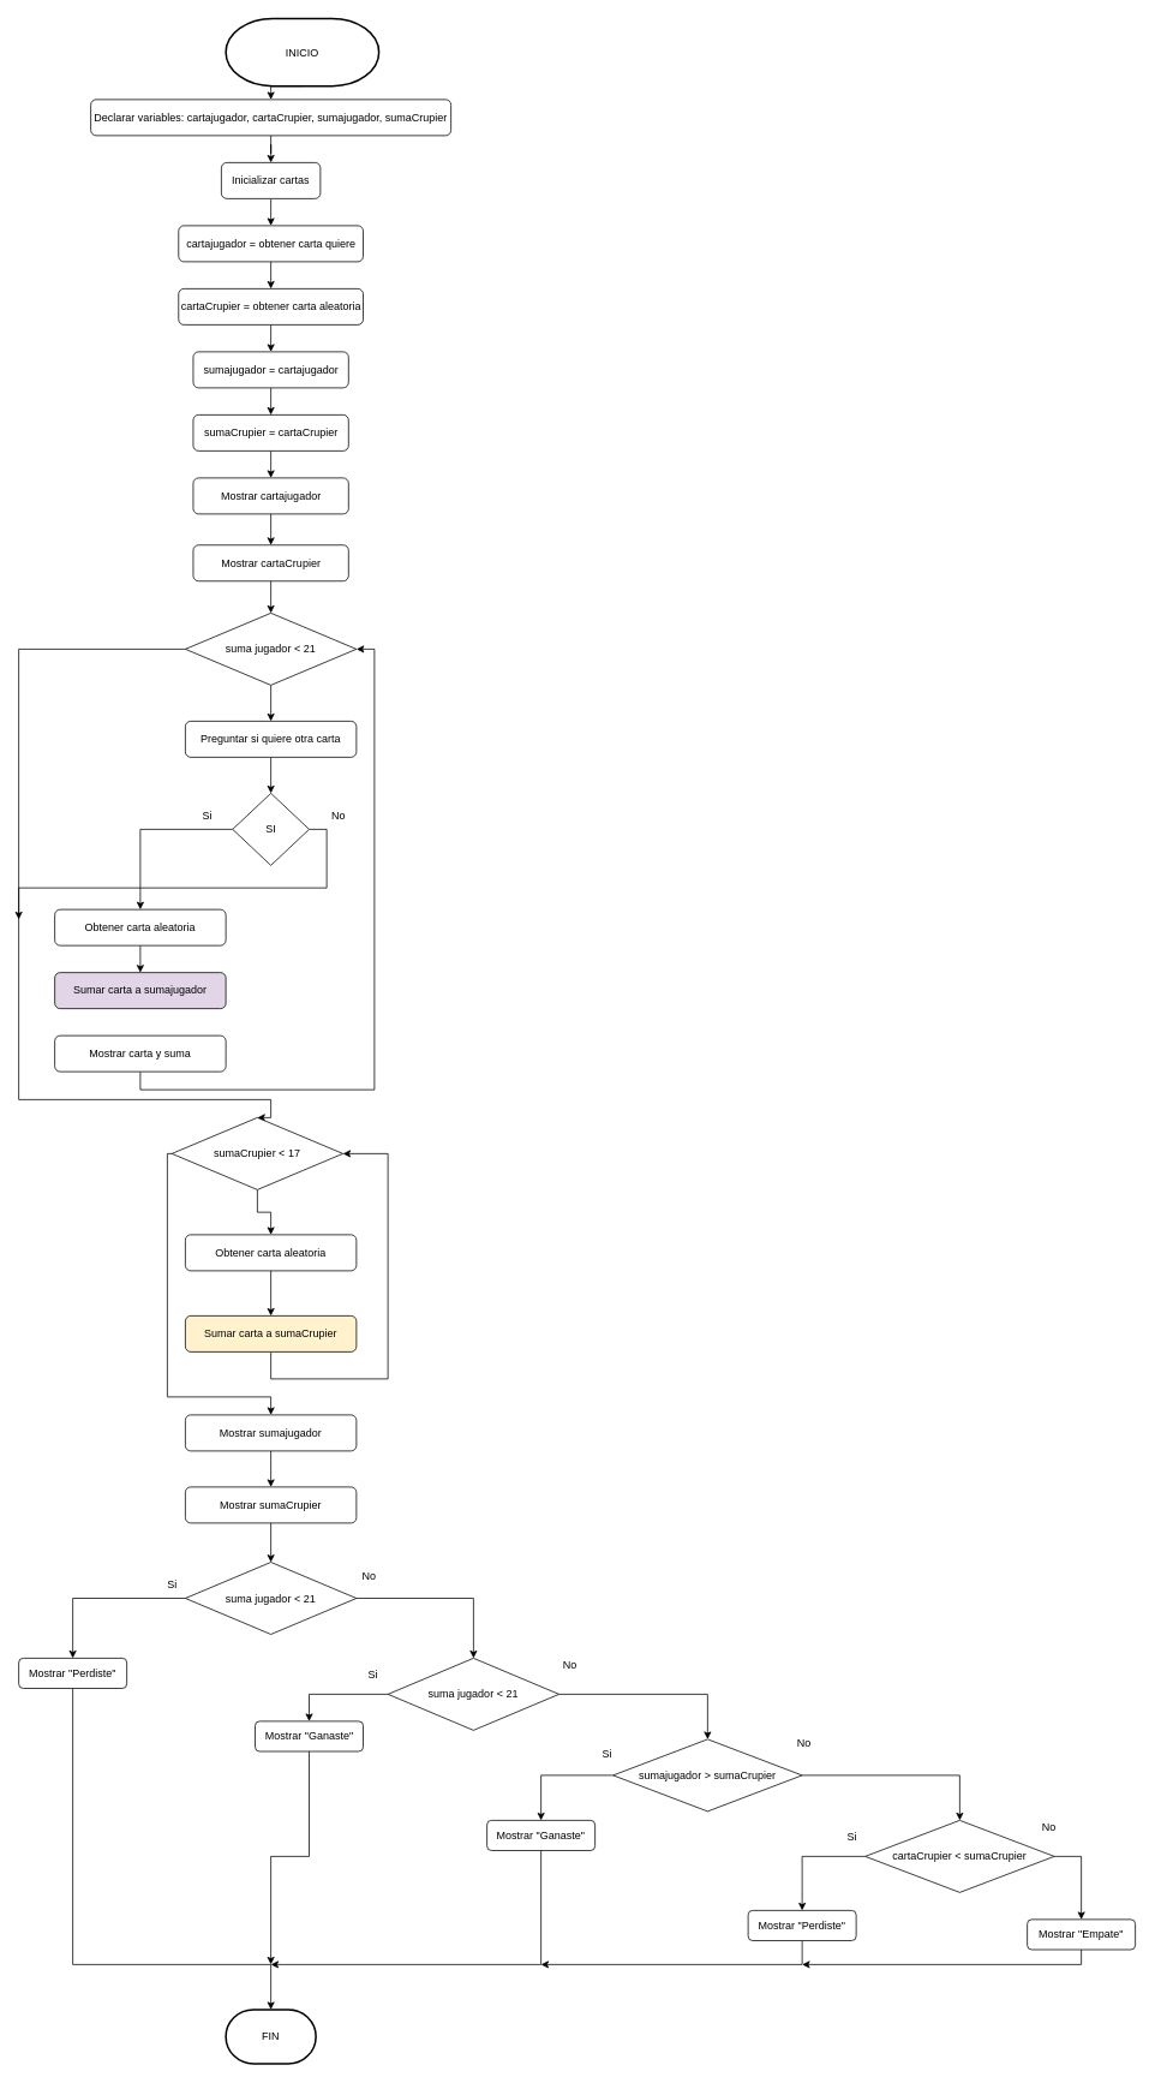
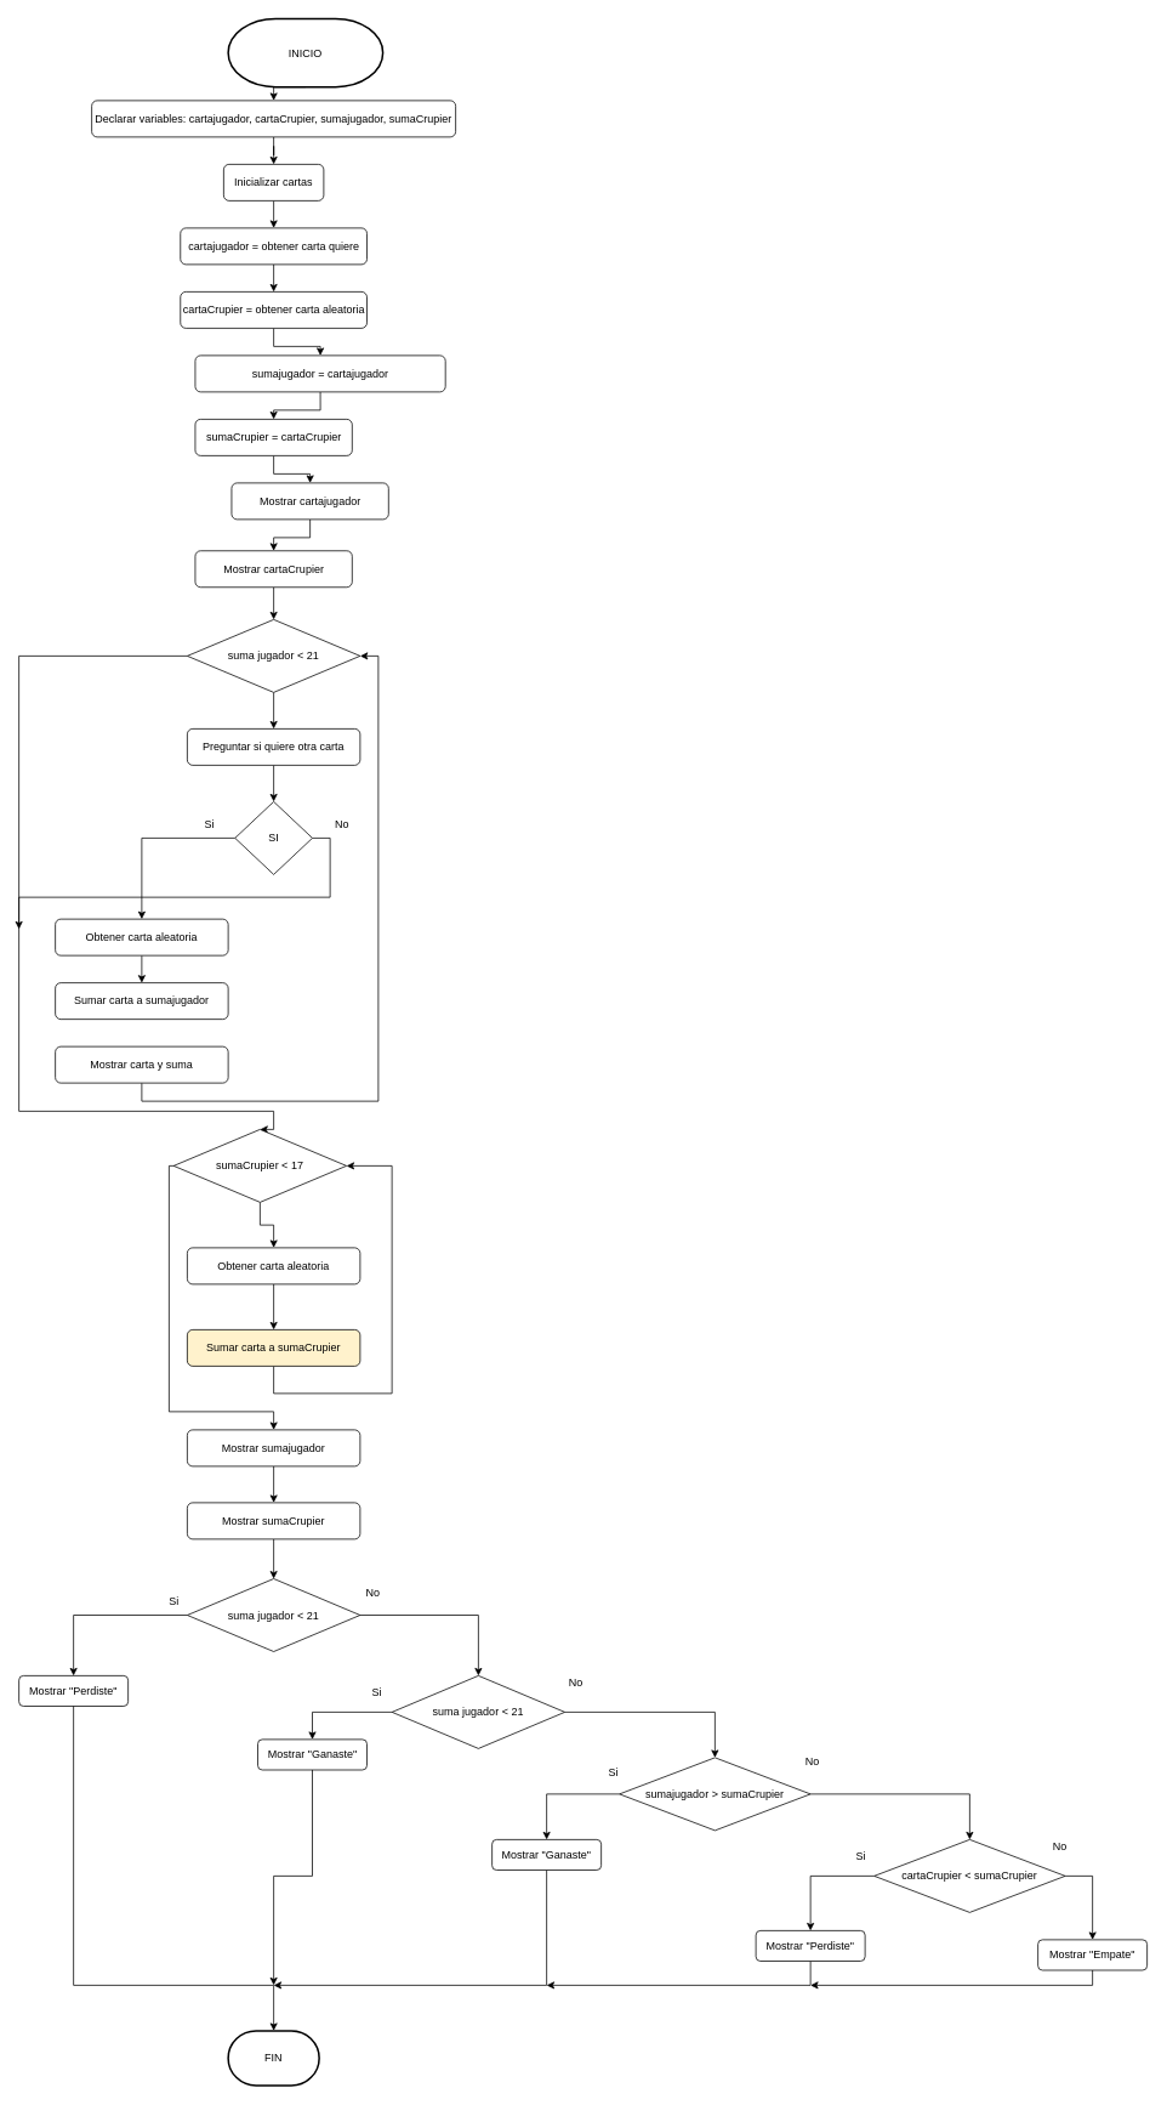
- <mxCell id="13" value="sumajugador = cartajugador" style="rounded=1;whiteSpace=wrap;html=1;" vertex="1" parent="1"><mxGeometry x="213.75" y="390" width="172.5" height="40" as="geometry" /></mxCell>
+ <mxCell id="13" value="sumajugador = cartajugador" style="rounded=1;whiteSpace=wrap;html=1;" vertex="1" parent="1"><mxGeometry x="213.75" y="390" width="275" height="40" as="geometry" /></mxCell>
- <mxCell id="17" value="Mostrar cartajugador" style="rounded=1;whiteSpace=wrap;html=1;" vertex="1" parent="1"><mxGeometry x="213.75" y="530" width="172.5" height="40" as="geometry" /></mxCell>
+ <mxCell id="17" value="Mostrar cartajugador" style="rounded=1;whiteSpace=wrap;html=1;" vertex="1" parent="1"><mxGeometry x="253.75" y="530" width="172.5" height="40" as="geometry" /></mxCell>
- <mxCell id="32" value="Sumar carta a sumajugador" style="rounded=1;whiteSpace=wrap;html=1;fillColor=#e1d5e7;" vertex="1" parent="1"><mxGeometry x="60" y="1079" width="190" height="40" as="geometry" /></mxCell>
+ <mxCell id="32" value="Sumar carta a sumajugador" style="rounded=1;whiteSpace=wrap;html=1;" vertex="1" parent="1"><mxGeometry x="60" y="1079" width="190" height="40" as="geometry" /></mxCell>
